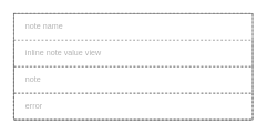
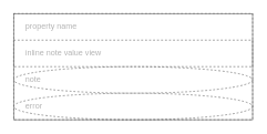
- <mxCell id="4" value="&lt;font style=&quot;font-size: 12px;&quot;&gt;note name&lt;/font&gt;" style="rounded=0;whiteSpace=wrap;html=1;fontSize=24;align=left;fillColor=none;strokeColor=none;verticalAlign=middle;spacingBottom=8;spacingLeft=16;fontColor=#B3B3B3;" parent="1" vertex="1"><mxGeometry x="20" y="20" width="360" height="40" as="geometry" /></mxCell>
+ <mxCell id="4" value="&lt;font style=&quot;font-size: 12px;&quot;&gt;property name&lt;/font&gt;" style="rounded=0;whiteSpace=wrap;html=1;fontSize=24;align=left;fillColor=none;strokeColor=none;verticalAlign=middle;spacingBottom=8;spacingLeft=16;fontColor=#B3B3B3;" parent="1" vertex="1"><mxGeometry x="20" y="20" width="360" height="40" as="geometry" /></mxCell>
- <mxCell id="6" value="&lt;font style=&quot;font-size: 12px;&quot;&gt;note&lt;/font&gt;" style="rounded=0;whiteSpace=wrap;html=1;fontSize=24;align=left;fillColor=none;strokeColor=#666666;verticalAlign=middle;spacingBottom=8;dashed=1;spacingLeft=16;fontColor=#B3B3B3;" parent="1" vertex="1"><mxGeometry x="20" y="100" width="360" height="40" as="geometry" /></mxCell>
+ <mxCell id="6" value="&lt;font style=&quot;font-size: 12px;&quot;&gt;note&lt;/font&gt;" style="ellipse;whiteSpace=wrap;html=1;fontSize=24;align=left;fillColor=none;strokeColor=#666666;verticalAlign=middle;spacingBottom=8;dashed=1;spacingLeft=16;fontColor=#B3B3B3;" parent="1" vertex="1"><mxGeometry x="20" y="100" width="360" height="40" as="geometry" /></mxCell>
- <mxCell id="7" value="&lt;font style=&quot;font-size: 12px;&quot;&gt;error&lt;/font&gt;" style="rounded=0;whiteSpace=wrap;html=1;fontSize=24;align=left;fillColor=none;strokeColor=#666666;verticalAlign=middle;spacingBottom=8;dashed=1;spacingLeft=16;fontColor=#B3B3B3;" parent="1" vertex="1"><mxGeometry x="20" y="140" width="360" height="40" as="geometry" /></mxCell>
+ <mxCell id="7" value="&lt;font style=&quot;font-size: 12px;&quot;&gt;error&lt;/font&gt;" style="ellipse;whiteSpace=wrap;html=1;fontSize=24;align=left;fillColor=none;strokeColor=#666666;verticalAlign=middle;spacingBottom=8;dashed=1;spacingLeft=16;fontColor=#B3B3B3;" parent="1" vertex="1"><mxGeometry x="20" y="140" width="360" height="40" as="geometry" /></mxCell>
